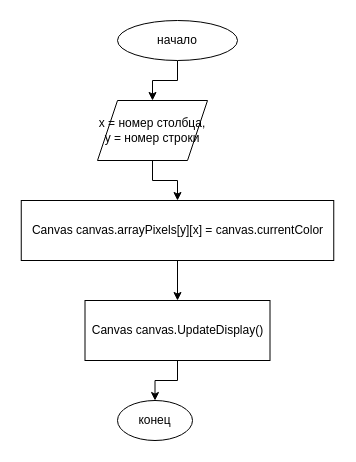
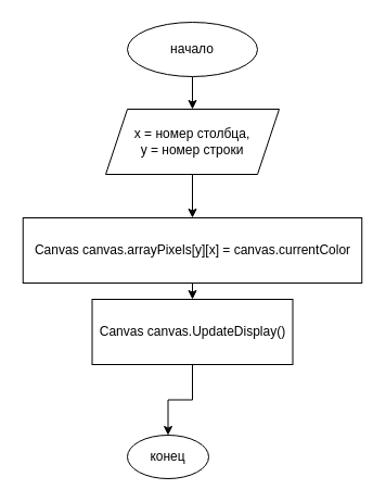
- <mxCell id="3" value="начало" style="ellipse;whiteSpace=wrap;html=1;" parent="1" vertex="1"><mxGeometry x="117" y="20" width="120" height="40" as="geometry" /></mxCell>
+ <mxCell id="3" value="начало" style="ellipse;whiteSpace=wrap;html=1;" parent="1" vertex="1"><mxGeometry x="117" y="20" width="120" height="50" as="geometry" /></mxCell>
- <mxCell id="5" value="x = номер столбца,&lt;br&gt;y = номер строки" style="shape=parallelogram;perimeter=parallelogramPerimeter;whiteSpace=wrap;html=1;fixedSize=1;" parent="1" vertex="1"><mxGeometry x="97" y="100" width="110" height="60" as="geometry" /></mxCell>
+ <mxCell id="5" value="x = номер столбца,&lt;br&gt;y = номер строки" style="shape=parallelogram;perimeter=parallelogramPerimeter;whiteSpace=wrap;html=1;fixedSize=1;" parent="1" vertex="1"><mxGeometry x="97" y="100" width="160" height="60" as="geometry" /></mxCell>
- <mxCell id="9" value="&lt;span style=&quot;&quot;&gt;Canvas canvas.&lt;/span&gt;UpdateDisplay()" style="rounded=0;whiteSpace=wrap;html=1;" parent="1" vertex="1"><mxGeometry x="84.5" y="300" width="185" height="60" as="geometry" /></mxCell>
+ <mxCell id="9" value="&lt;span style=&quot;&quot;&gt;Canvas canvas.&lt;/span&gt;UpdateDisplay()" style="rounded=0;whiteSpace=wrap;html=1;" parent="1" vertex="1"><mxGeometry x="84.5" y="275" width="185" height="60" as="geometry" /></mxCell>
